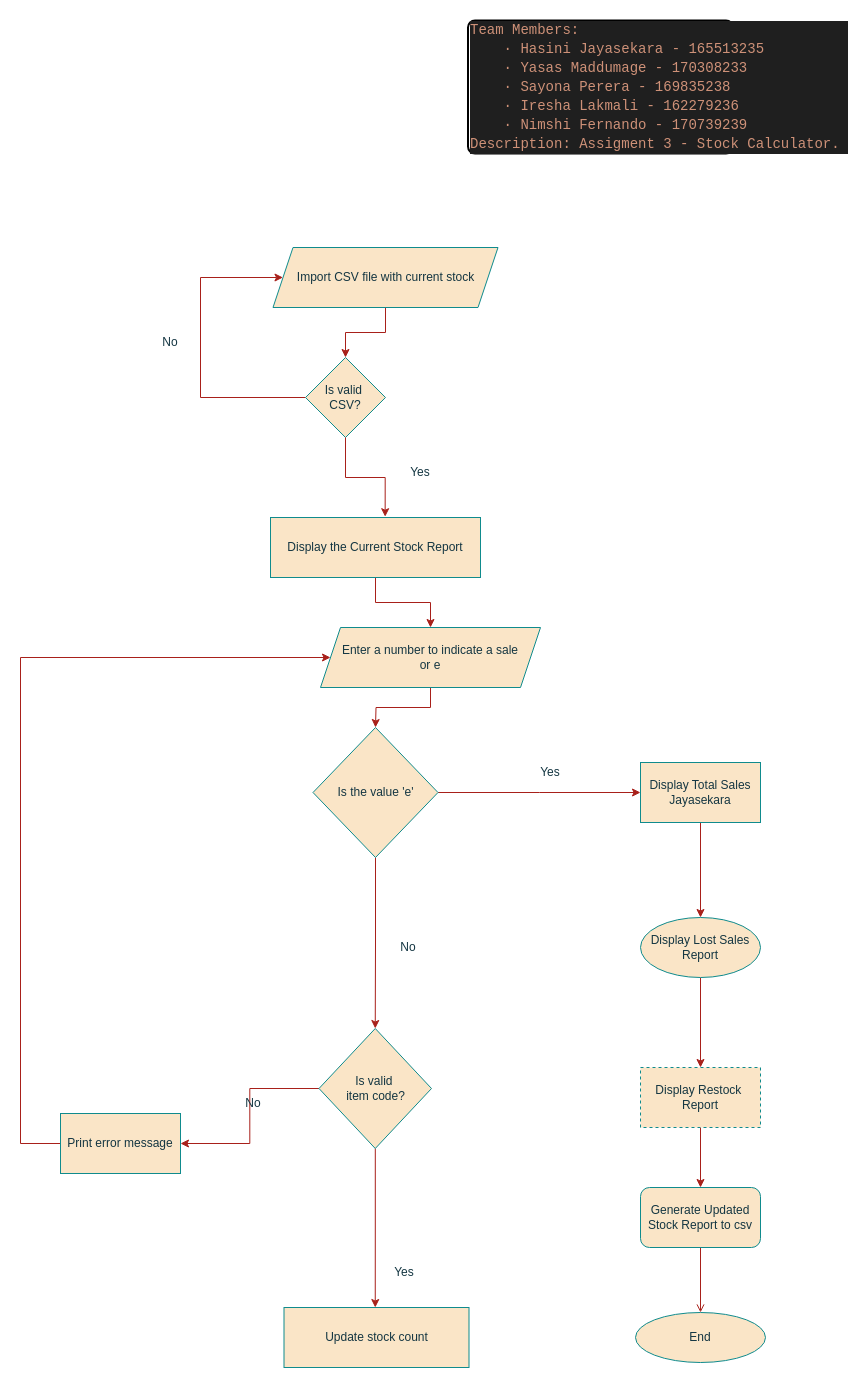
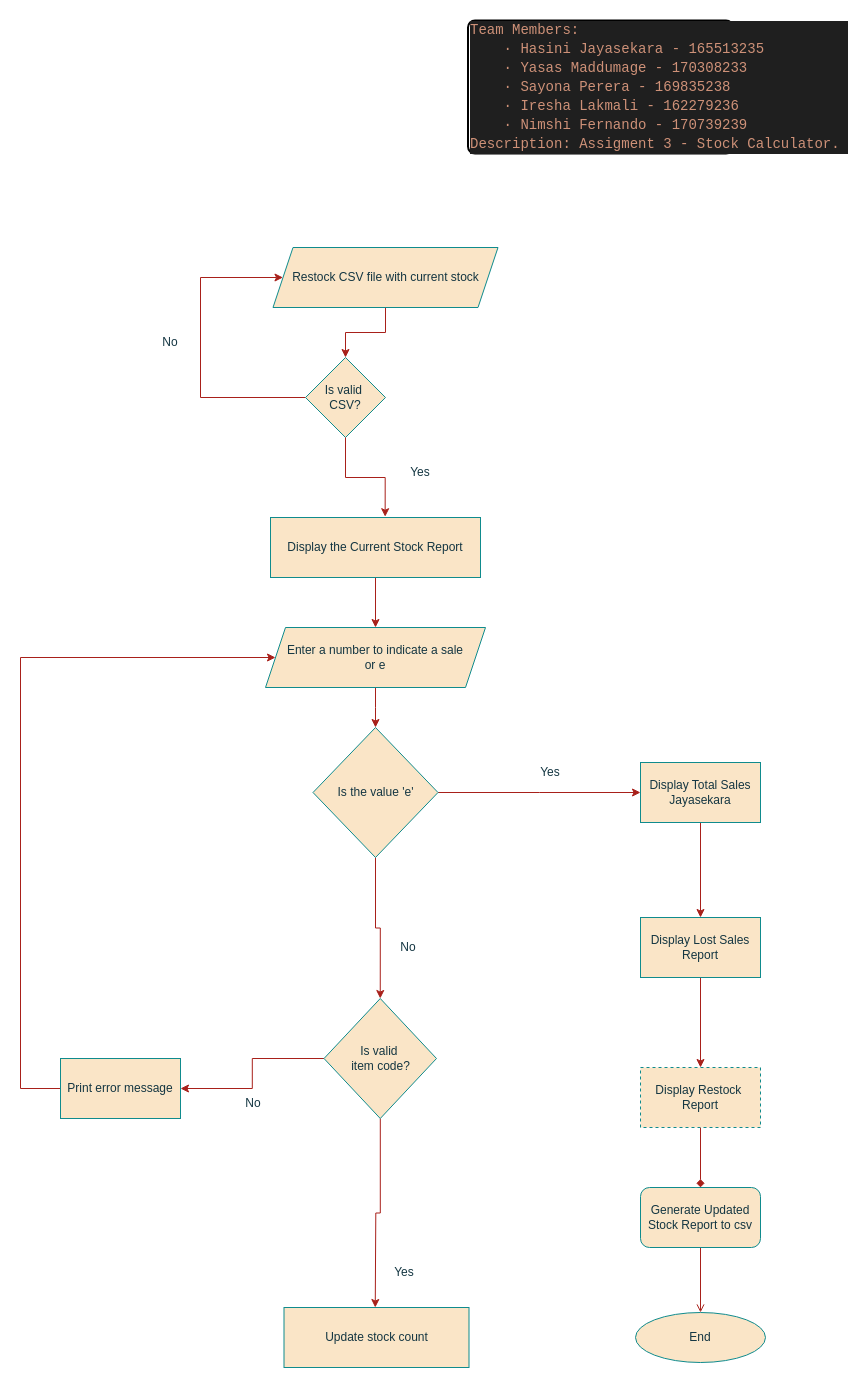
- <mxCell id="3" value="Import CSV file with current stock" style="shape=parallelogram;perimeter=parallelogramPerimeter;whiteSpace=wrap;html=1;fixedSize=1;labelBackgroundColor=none;fillColor=#FAE5C7;strokeColor=#0F8B8D;fontColor=#143642;fontSize=12;" parent="1" vertex="1"><mxGeometry x="272.5" y="247" width="225" height="60" as="geometry" /></mxCell>
+ <mxCell id="3" value="Restock CSV file with current stock" style="shape=parallelogram;perimeter=parallelogramPerimeter;whiteSpace=wrap;html=1;fixedSize=1;labelBackgroundColor=none;fillColor=#FAE5C7;strokeColor=#0F8B8D;fontColor=#143642;fontSize=12;" parent="1" vertex="1"><mxGeometry x="272.5" y="247" width="225" height="60" as="geometry" /></mxCell>
- <mxCell id="7" value="Enter a number to indicate a sale&lt;div style=&quot;font-size: 12px;&quot;&gt;or e&lt;/div&gt;" style="shape=parallelogram;perimeter=parallelogramPerimeter;whiteSpace=wrap;html=1;fixedSize=1;labelBackgroundColor=none;fillColor=#FAE5C7;strokeColor=#0F8B8D;fontColor=#143642;fontSize=12;" parent="1" vertex="1"><mxGeometry x="320" y="627" width="220" height="60" as="geometry" /></mxCell>
+ <mxCell id="7" value="Enter a number to indicate a sale&lt;div style=&quot;font-size: 12px;&quot;&gt;or e&lt;/div&gt;" style="shape=parallelogram;perimeter=parallelogramPerimeter;whiteSpace=wrap;html=1;fixedSize=1;labelBackgroundColor=none;fillColor=#FAE5C7;strokeColor=#0F8B8D;fontColor=#143642;fontSize=12;" parent="1" vertex="1"><mxGeometry x="265" y="627" width="220" height="60" as="geometry" /></mxCell>
- <mxCell id="28" value="Display Lost Sales&lt;div style=&quot;font-size: 12px;&quot;&gt;Report&lt;/div&gt;" style="ellipse;whiteSpace=wrap;html=1;labelBackgroundColor=none;fillColor=#FAE5C7;strokeColor=#0F8B8D;fontColor=#143642;fontSize=12;" parent="1" vertex="1"><mxGeometry x="640" y="917" width="120" height="60" as="geometry" /></mxCell>
+ <mxCell id="28" value="Display Lost Sales&lt;div style=&quot;font-size: 12px;&quot;&gt;Report&lt;/div&gt;" style="rounded=0;whiteSpace=wrap;html=1;labelBackgroundColor=none;fillColor=#FAE5C7;strokeColor=#0F8B8D;fontColor=#143642;fontSize=12;" parent="1" vertex="1"><mxGeometry x="640" y="917" width="120" height="60" as="geometry" /></mxCell>
- <mxCell id="16" value="Is valid&amp;nbsp;&lt;div&gt;item code?&lt;/div&gt;" style="rhombus;whiteSpace=wrap;html=1;labelBackgroundColor=none;fillColor=#FAE5C7;strokeColor=#0F8B8D;fontColor=#143642;fontSize=12;" parent="1" vertex="1"><mxGeometry x="318.5" y="1028" width="112.5" height="120" as="geometry" /></mxCell>
+ <mxCell id="16" value="Is valid&amp;nbsp;&lt;div&gt;item code?&lt;/div&gt;" style="rhombus;whiteSpace=wrap;html=1;labelBackgroundColor=none;fillColor=#FAE5C7;strokeColor=#0F8B8D;fontColor=#143642;fontSize=12;" parent="1" vertex="1"><mxGeometry x="323.5" y="998" width="112.5" height="120" as="geometry" /></mxCell>
- <mxCell id="18" value="Print error message" style="rounded=0;whiteSpace=wrap;html=1;labelBackgroundColor=none;fillColor=#FAE5C7;strokeColor=#0F8B8D;fontColor=#143642;fontSize=12;" parent="1" vertex="1"><mxGeometry x="60" y="1113" width="120" height="60" as="geometry" /></mxCell>
+ <mxCell id="18" value="Print error message" style="rounded=0;whiteSpace=wrap;html=1;labelBackgroundColor=none;fillColor=#FAE5C7;strokeColor=#0F8B8D;fontColor=#143642;fontSize=12;" parent="1" vertex="1"><mxGeometry x="60" y="1058" width="120" height="60" as="geometry" /></mxCell>
- <mxCell id="29" style="edgeStyle=orthogonalEdgeStyle;rounded=0;orthogonalLoop=1;jettySize=auto;html=1;entryX=0.5;entryY=0;entryDx=0;entryDy=0;labelBackgroundColor=none;strokeColor=#A8201A;fontColor=default;fontSize=12;" parent="1" source="30" target="32" edge="1"><mxGeometry relative="1" as="geometry" /></mxCell>
+ <mxCell id="29" style="edgeStyle=orthogonalEdgeStyle;rounded=0;orthogonalLoop=1;jettySize=auto;html=1;entryX=0.5;entryY=0;entryDx=0;entryDy=0;labelBackgroundColor=none;strokeColor=#A8201A;fontColor=default;fontSize=12;endArrow=diamond;" parent="1" source="30" target="32" edge="1"><mxGeometry relative="1" as="geometry" /></mxCell>
